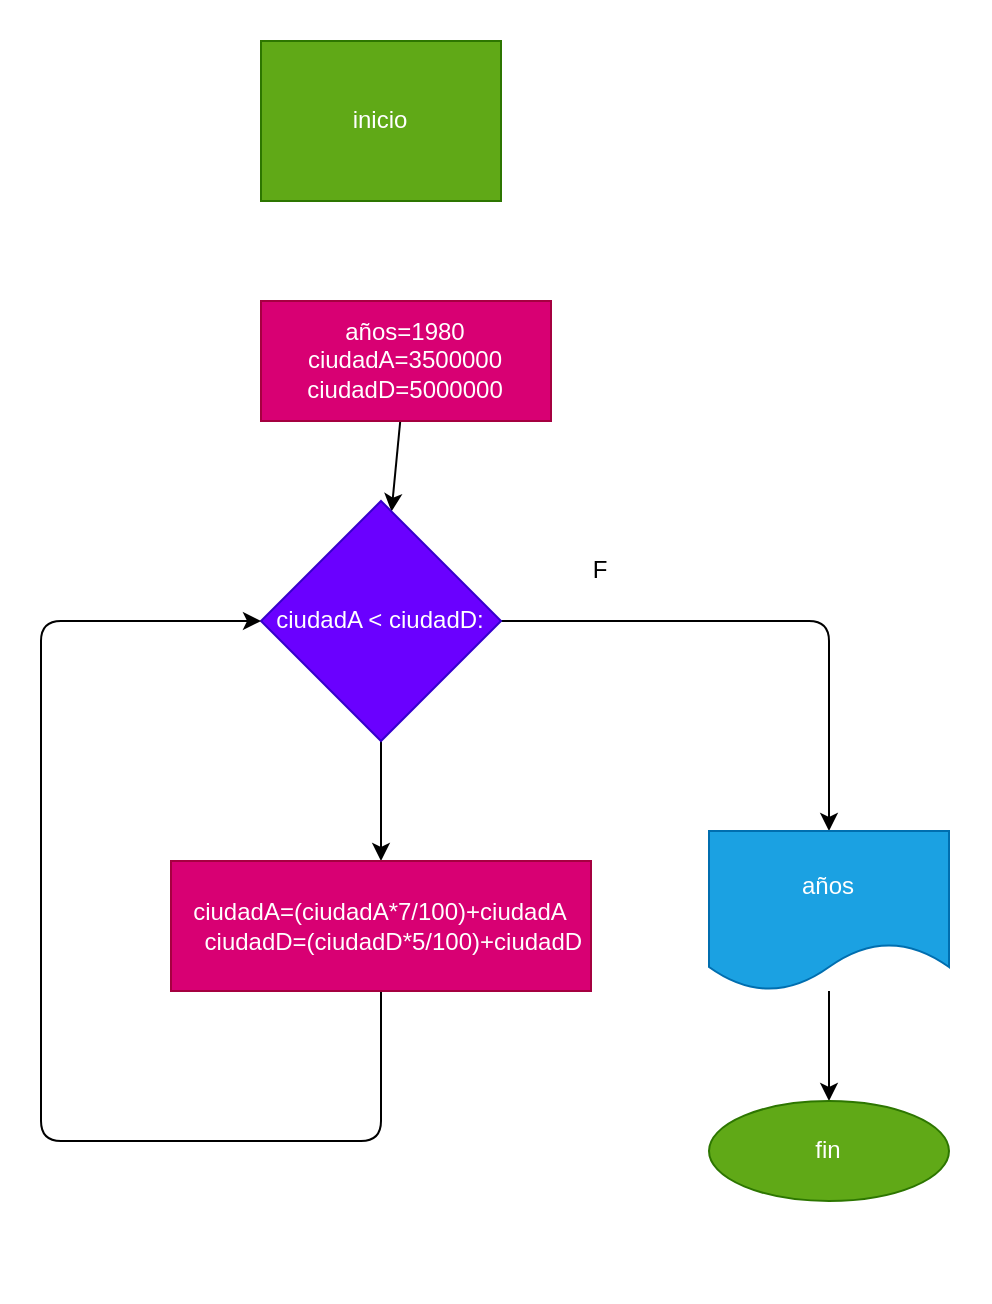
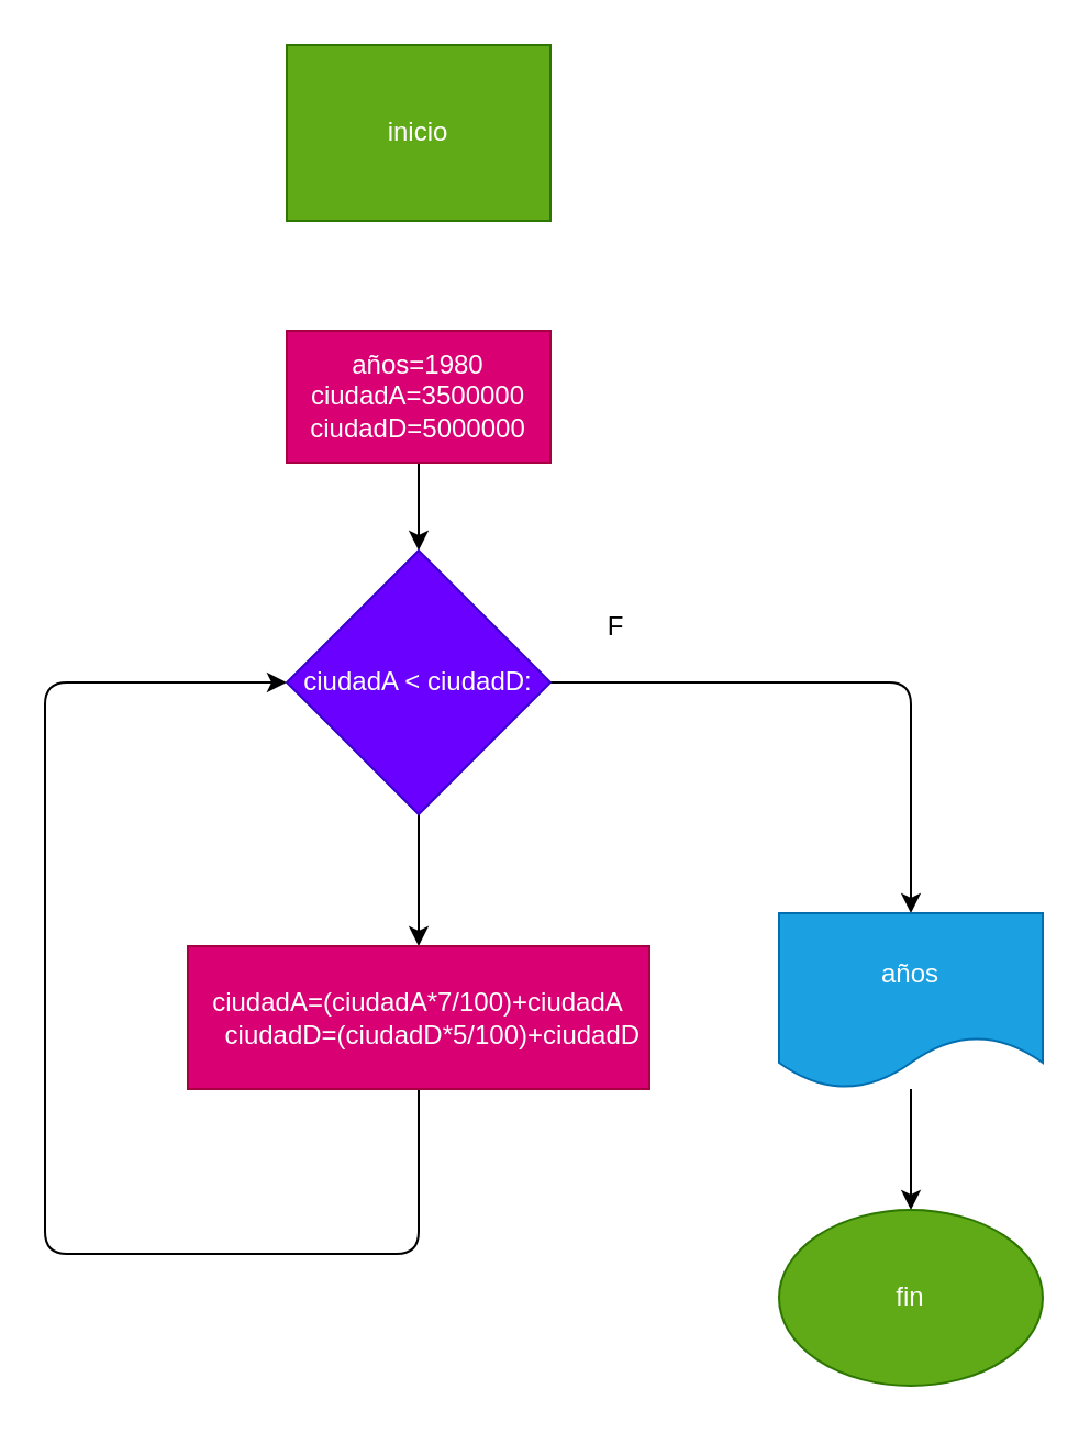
- <mxCell id="4" value="años=1980&lt;br&gt;&lt;div&gt;&lt;span&gt;ciudadA=3500000&lt;/span&gt;&lt;br&gt;&lt;/div&gt;&lt;div&gt;ciudadD=5000000&lt;/div&gt;" style="rounded=0;whiteSpace=wrap;html=1;fillColor=#d80073;fontColor=#ffffff;strokeColor=#A50040;" parent="1" vertex="1"><mxGeometry x="130" y="150" width="145" height="60" as="geometry" /></mxCell>
+ <mxCell id="4" value="años=1980&lt;br&gt;&lt;div&gt;&lt;span&gt;ciudadA=3500000&lt;/span&gt;&lt;br&gt;&lt;/div&gt;&lt;div&gt;ciudadD=5000000&lt;/div&gt;" style="rounded=0;whiteSpace=wrap;html=1;fillColor=#d80073;fontColor=#ffffff;strokeColor=#A50040;" parent="1" vertex="1"><mxGeometry x="130" y="150" width="120" height="60" as="geometry" /></mxCell>
- <mxCell id="13" value="F" style="text;html=1;strokeColor=none;fillColor=none;align=center;verticalAlign=middle;whiteSpace=wrap;rounded=0;" vertex="1" parent="1"><mxGeometry x="270" y="270" width="60" height="30" as="geometry" /></mxCell>
+ <mxCell id="13" value="F" style="text;html=1;strokeColor=none;fillColor=none;align=center;verticalAlign=middle;whiteSpace=wrap;rounded=0;" vertex="1" parent="1"><mxGeometry x="250" y="270" width="60" height="30" as="geometry" /></mxCell>
- <mxCell id="12" value="fin" style="ellipse;whiteSpace=wrap;html=1;fillColor=#60a917;fontColor=#ffffff;strokeColor=#2D7600;" parent="1" vertex="1"><mxGeometry x="354" y="550" width="120" height="50" as="geometry" /></mxCell>
+ <mxCell id="12" value="fin" style="ellipse;whiteSpace=wrap;html=1;fillColor=#60a917;fontColor=#ffffff;strokeColor=#2D7600;" parent="1" vertex="1"><mxGeometry x="354" y="550" width="120" height="80" as="geometry" /></mxCell>
